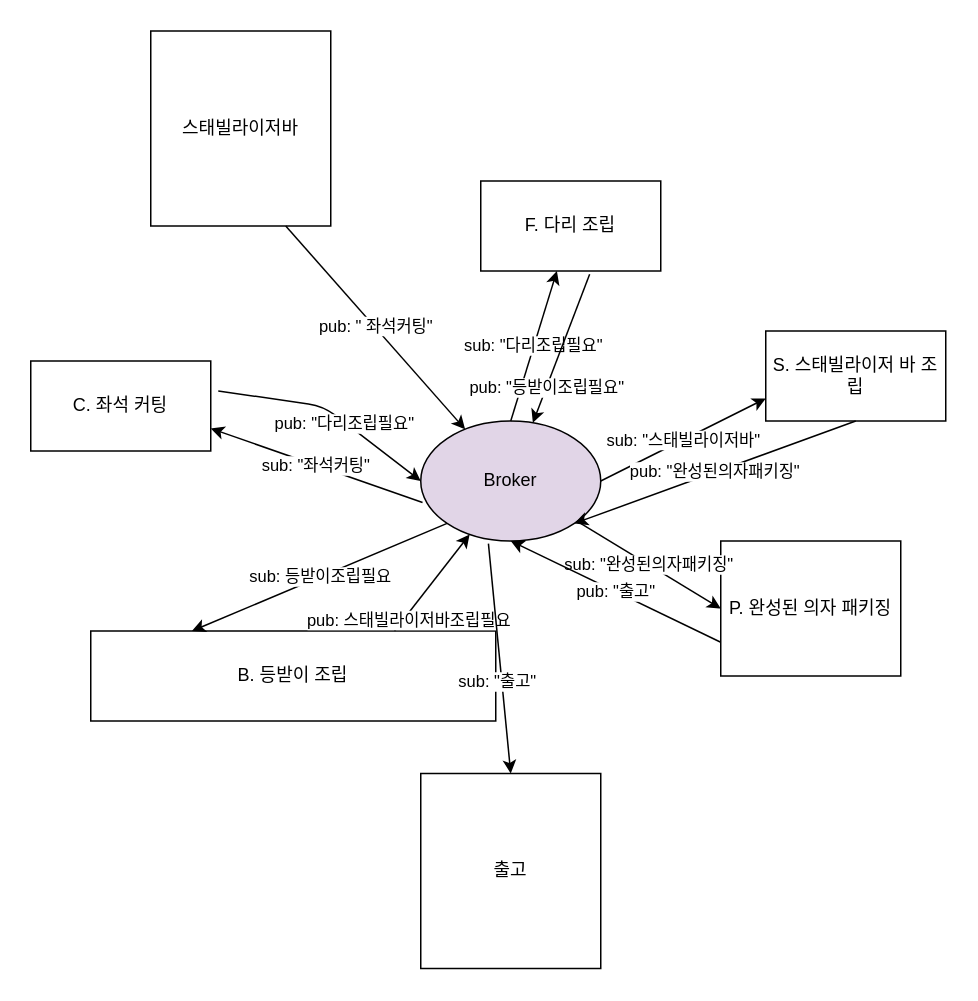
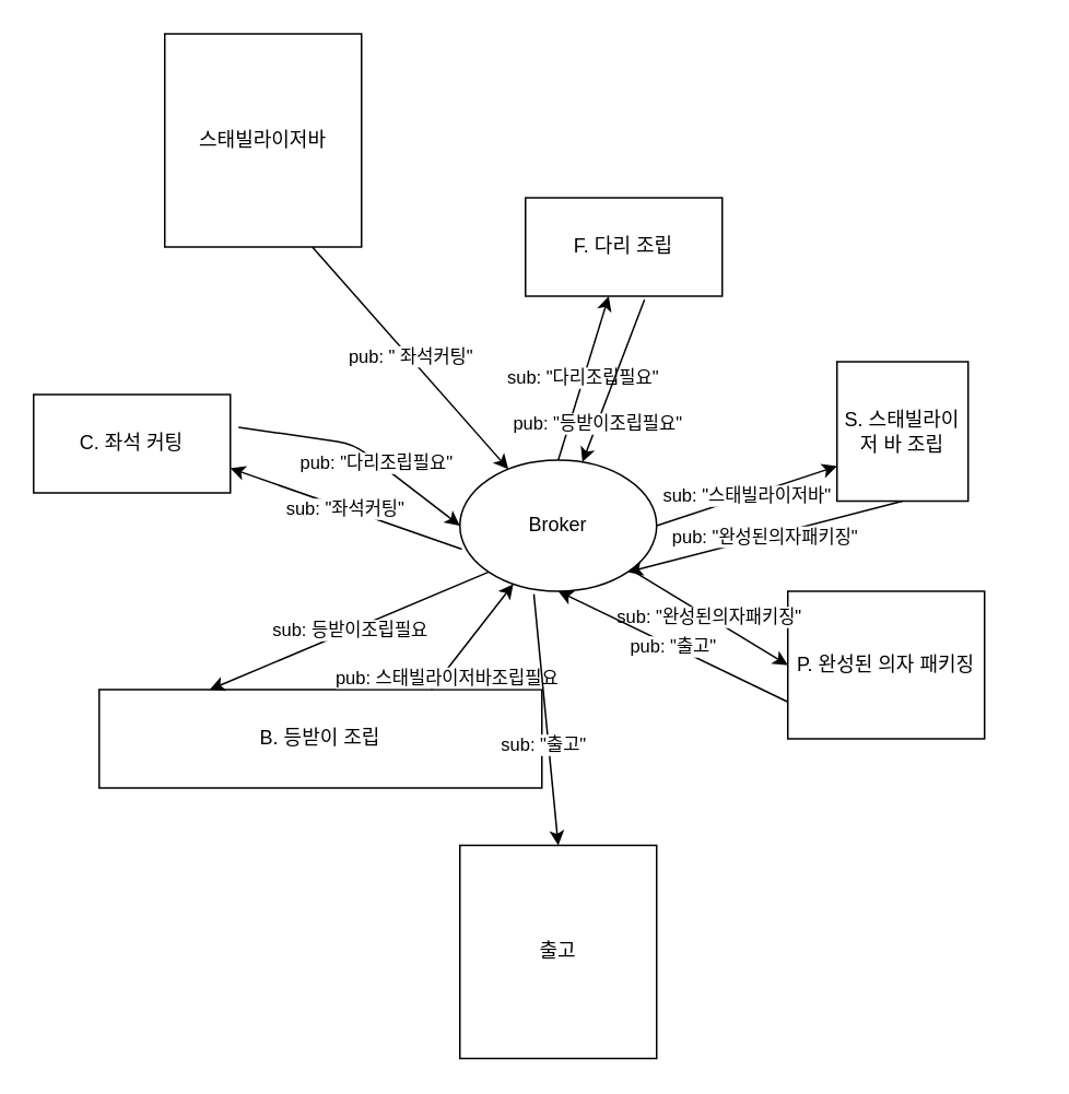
- <mxCell id="5" value="S. 스태빌라이저 바 조립" style="rounded=0;whiteSpace=wrap;html=1;" parent="1" vertex="1"><mxGeometry x="510" y="220" width="120" height="60" as="geometry" /></mxCell>
+ <mxCell id="5" value="S. 스태빌라이저 바 조립" style="rounded=0;whiteSpace=wrap;html=1;" parent="1" vertex="1"><mxGeometry x="510" y="220" width="80" height="85" as="geometry" /></mxCell>
- <mxCell id="7" value="Broker" style="ellipse;whiteSpace=wrap;html=1;fillColor=#e1d5e7;" parent="1" vertex="1"><mxGeometry x="280" y="280" width="120" height="80" as="geometry" /></mxCell>
+ <mxCell id="7" value="Broker" style="ellipse;whiteSpace=wrap;html=1;" parent="1" vertex="1"><mxGeometry x="280" y="280" width="120" height="80" as="geometry" /></mxCell>
